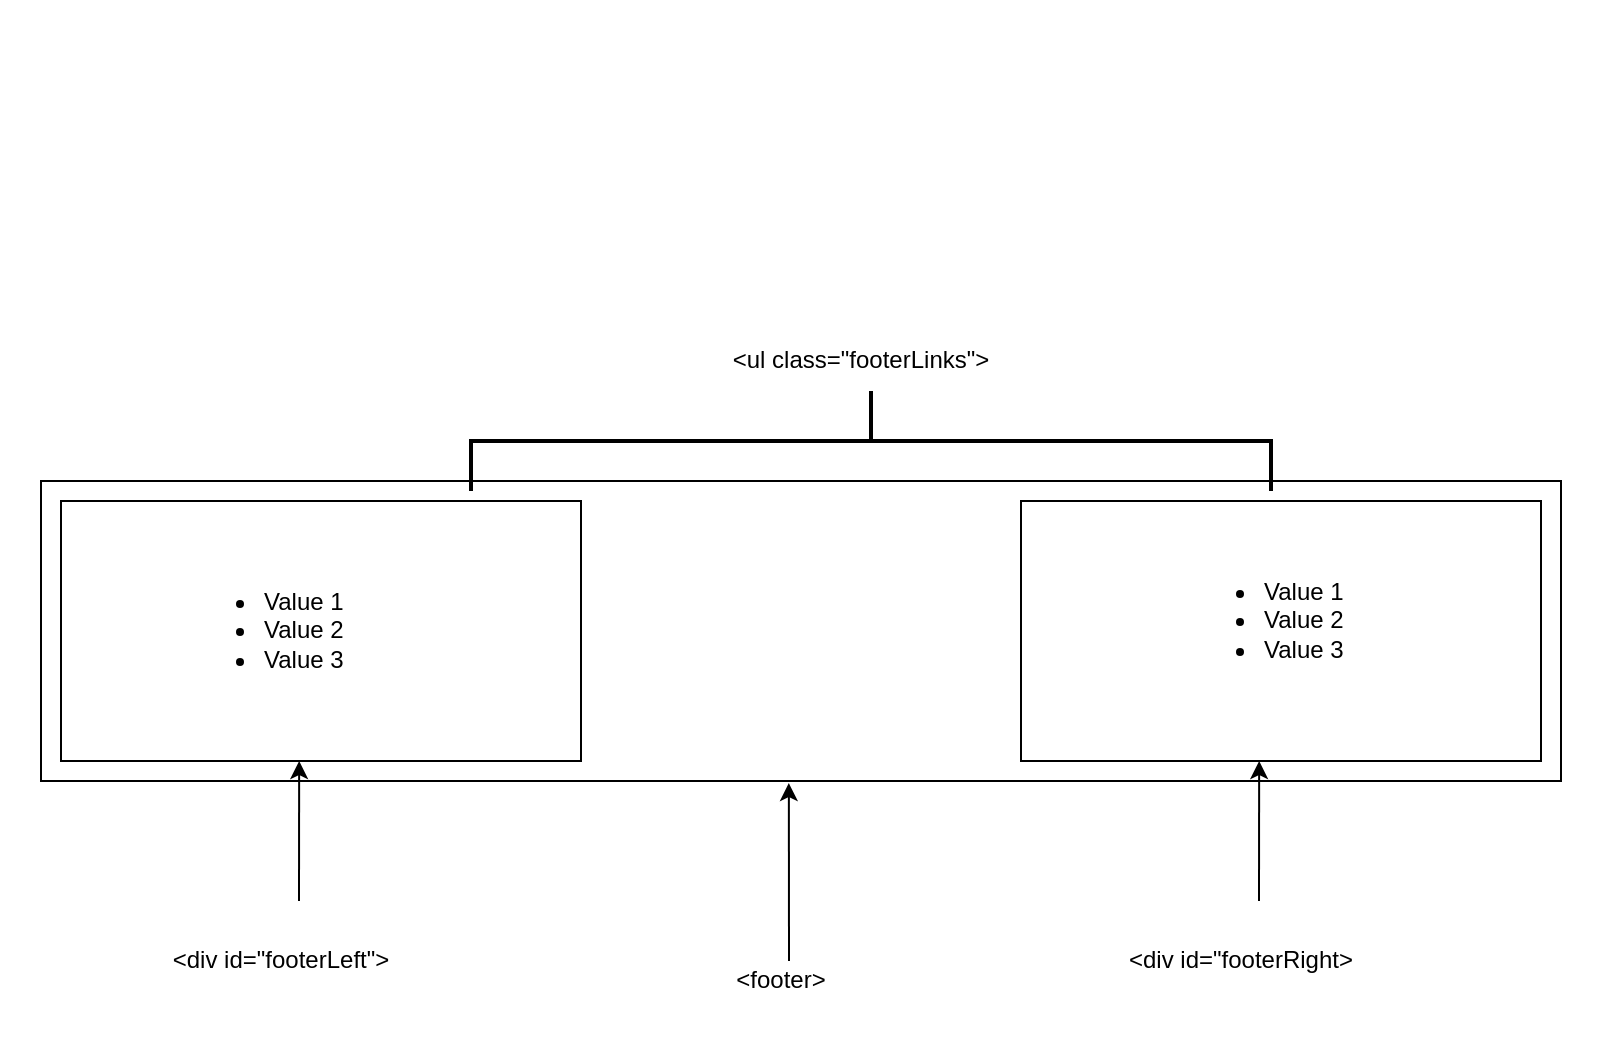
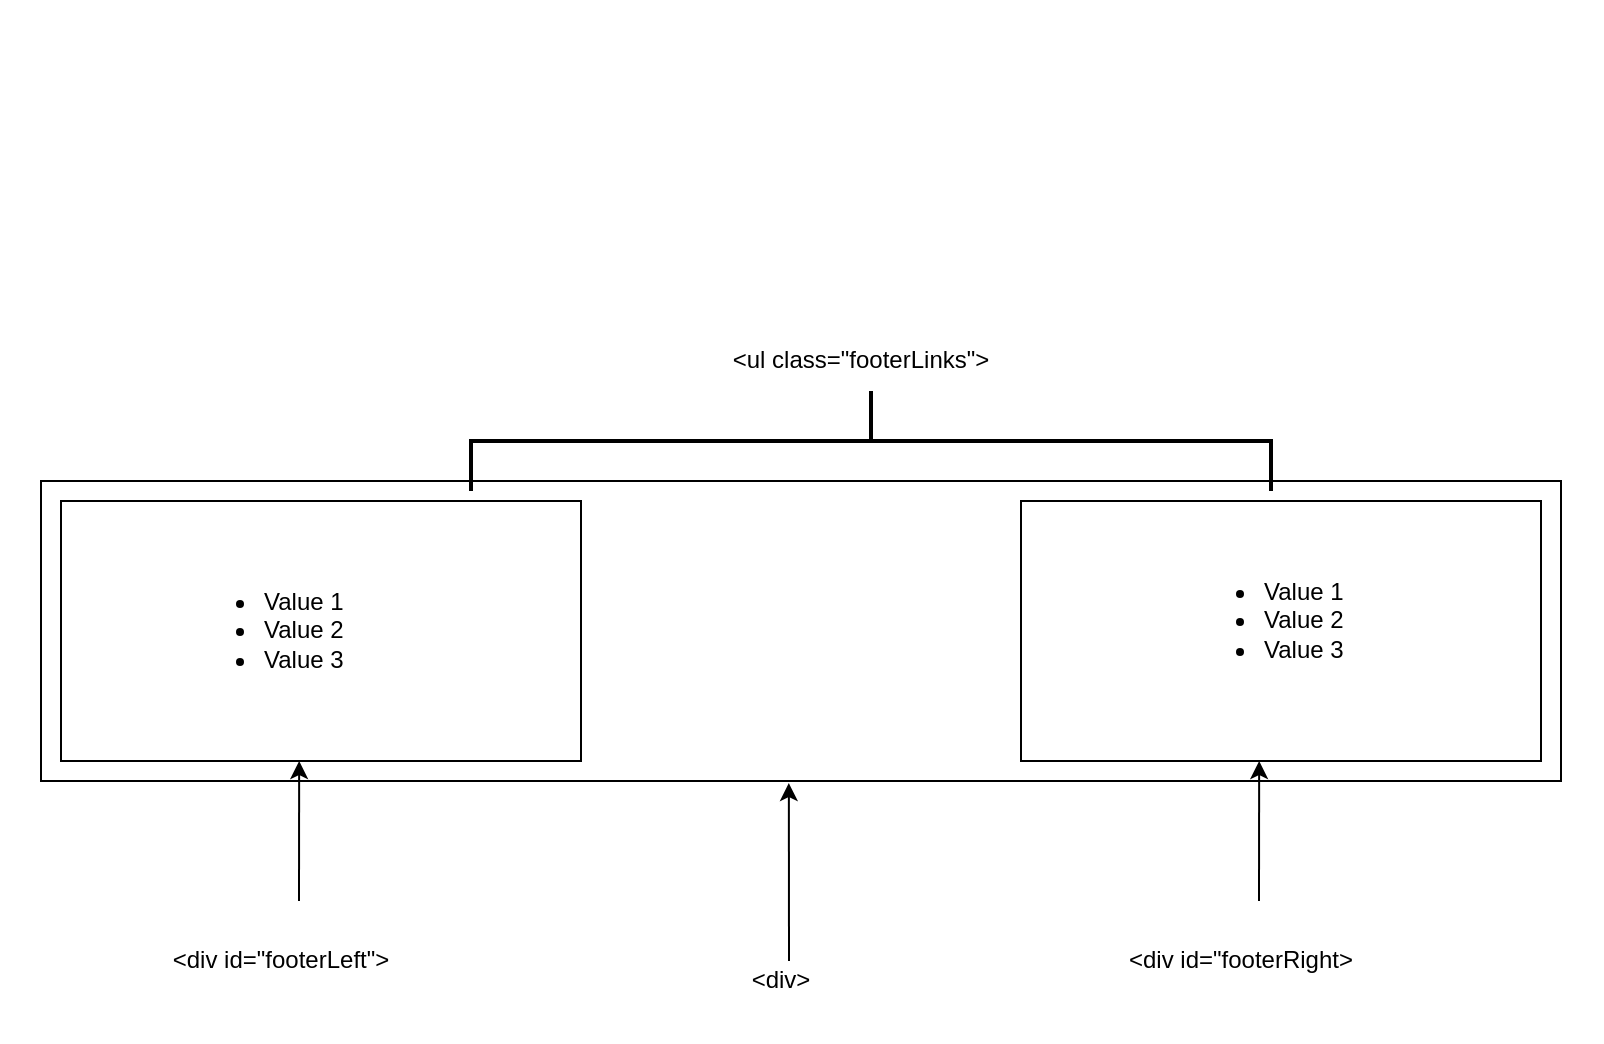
- <mxCell id="5" value="&amp;lt;footer&amp;gt;" style="text;html=1;align=center;verticalAlign=middle;resizable=0;points=[];autosize=1;" vertex="1" parent="3"><mxGeometry x="360" y="480" width="60" height="20" as="geometry" /></mxCell>
+ <mxCell id="5" value="&amp;lt;div&amp;gt;" style="text;html=1;align=center;verticalAlign=middle;resizable=0;points=[];autosize=1;" vertex="1" parent="3"><mxGeometry x="360" y="480" width="60" height="20" as="geometry" /></mxCell>
